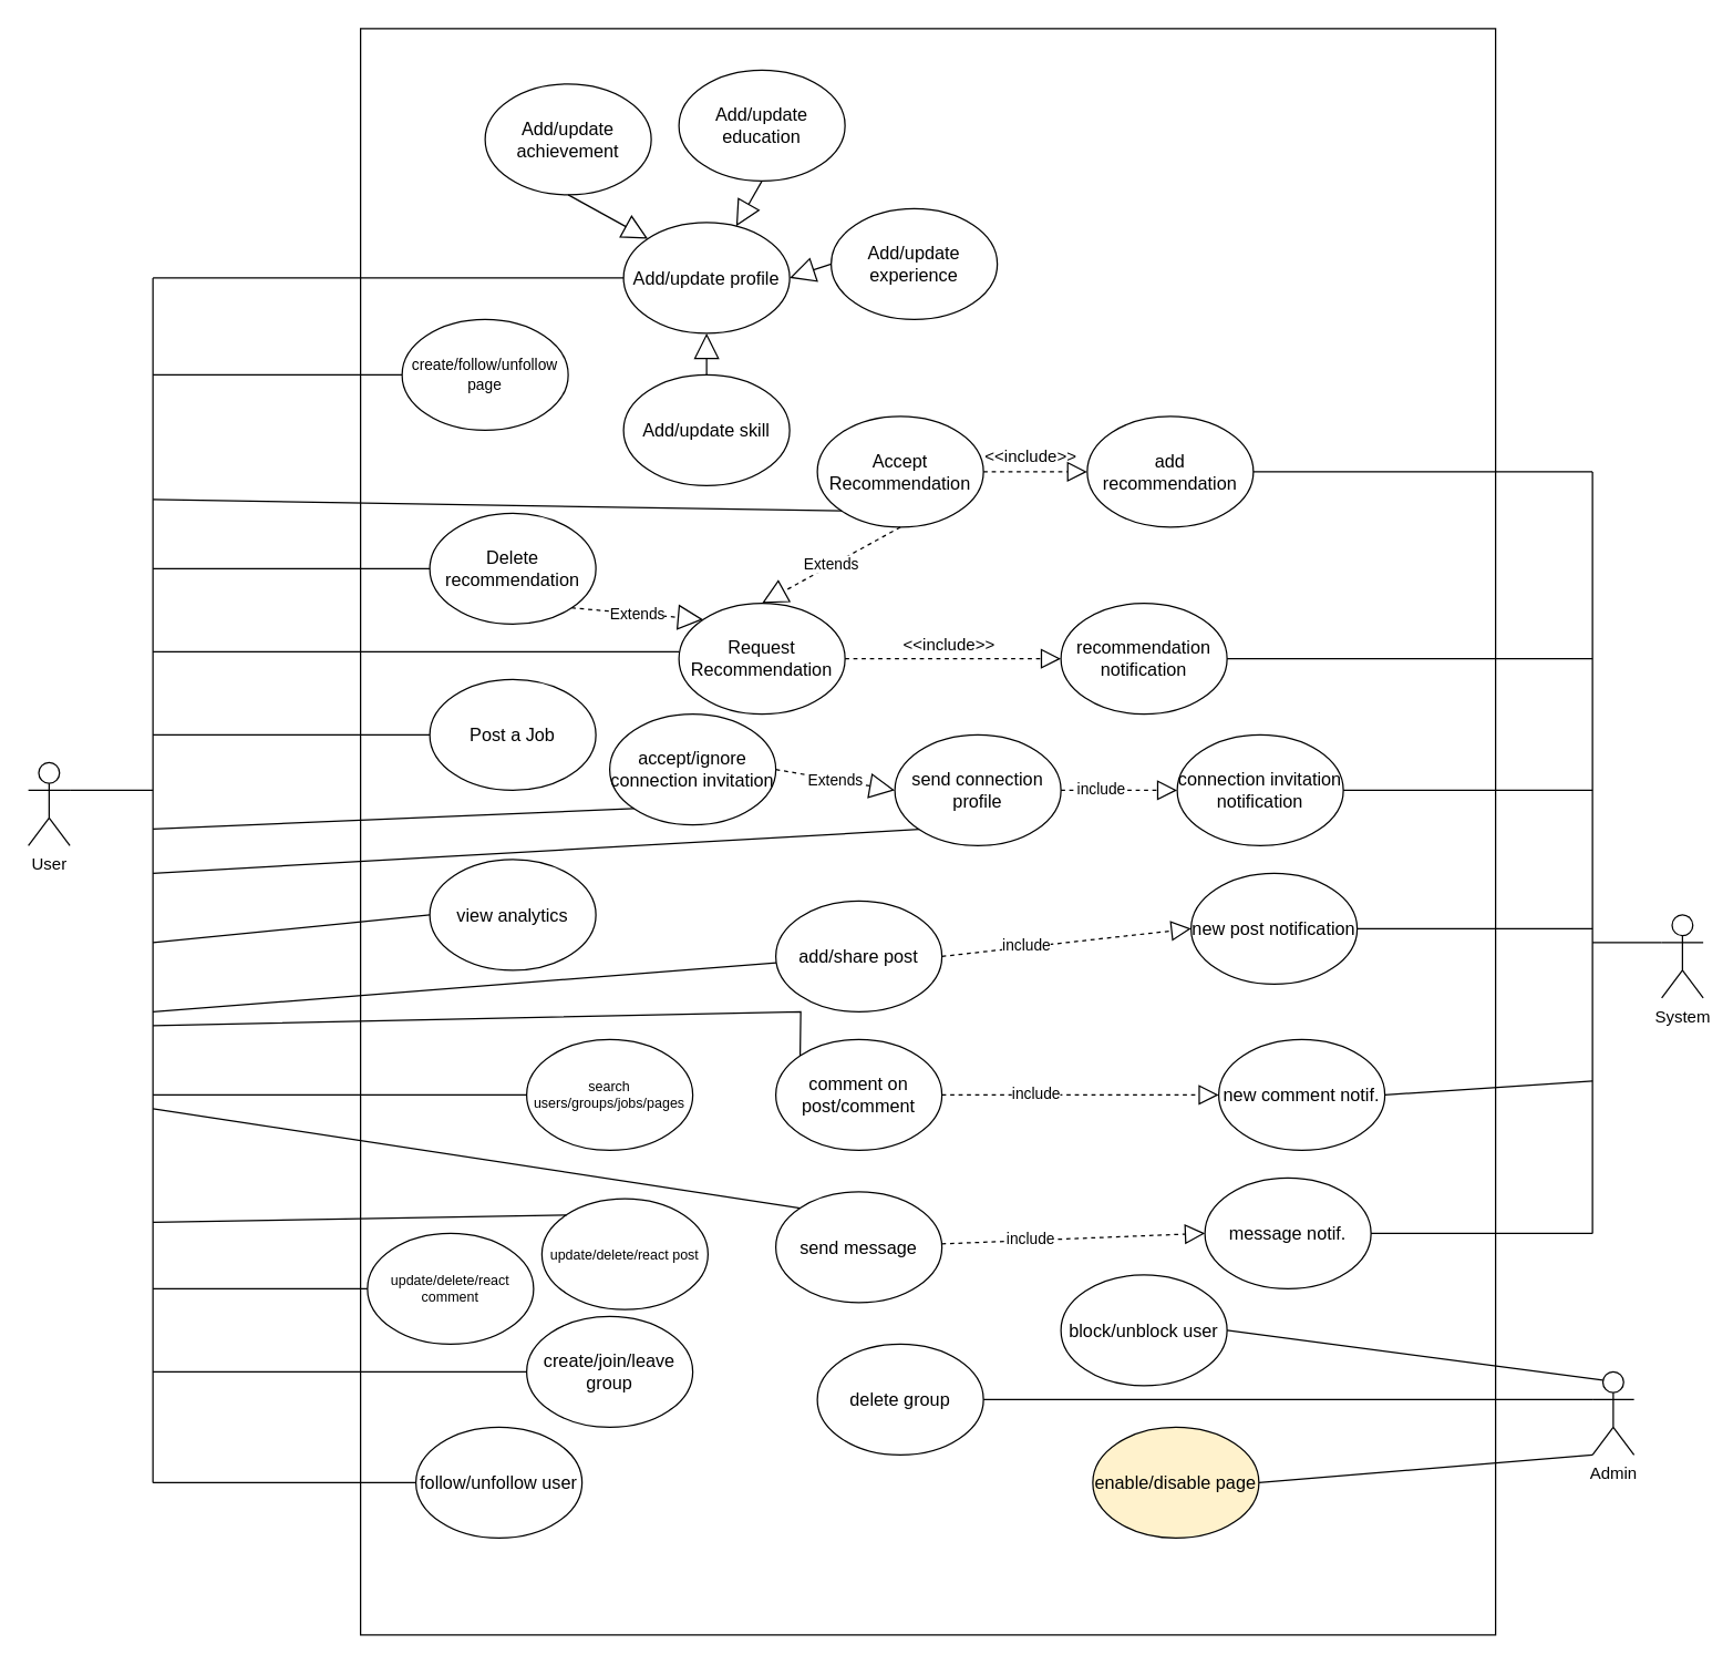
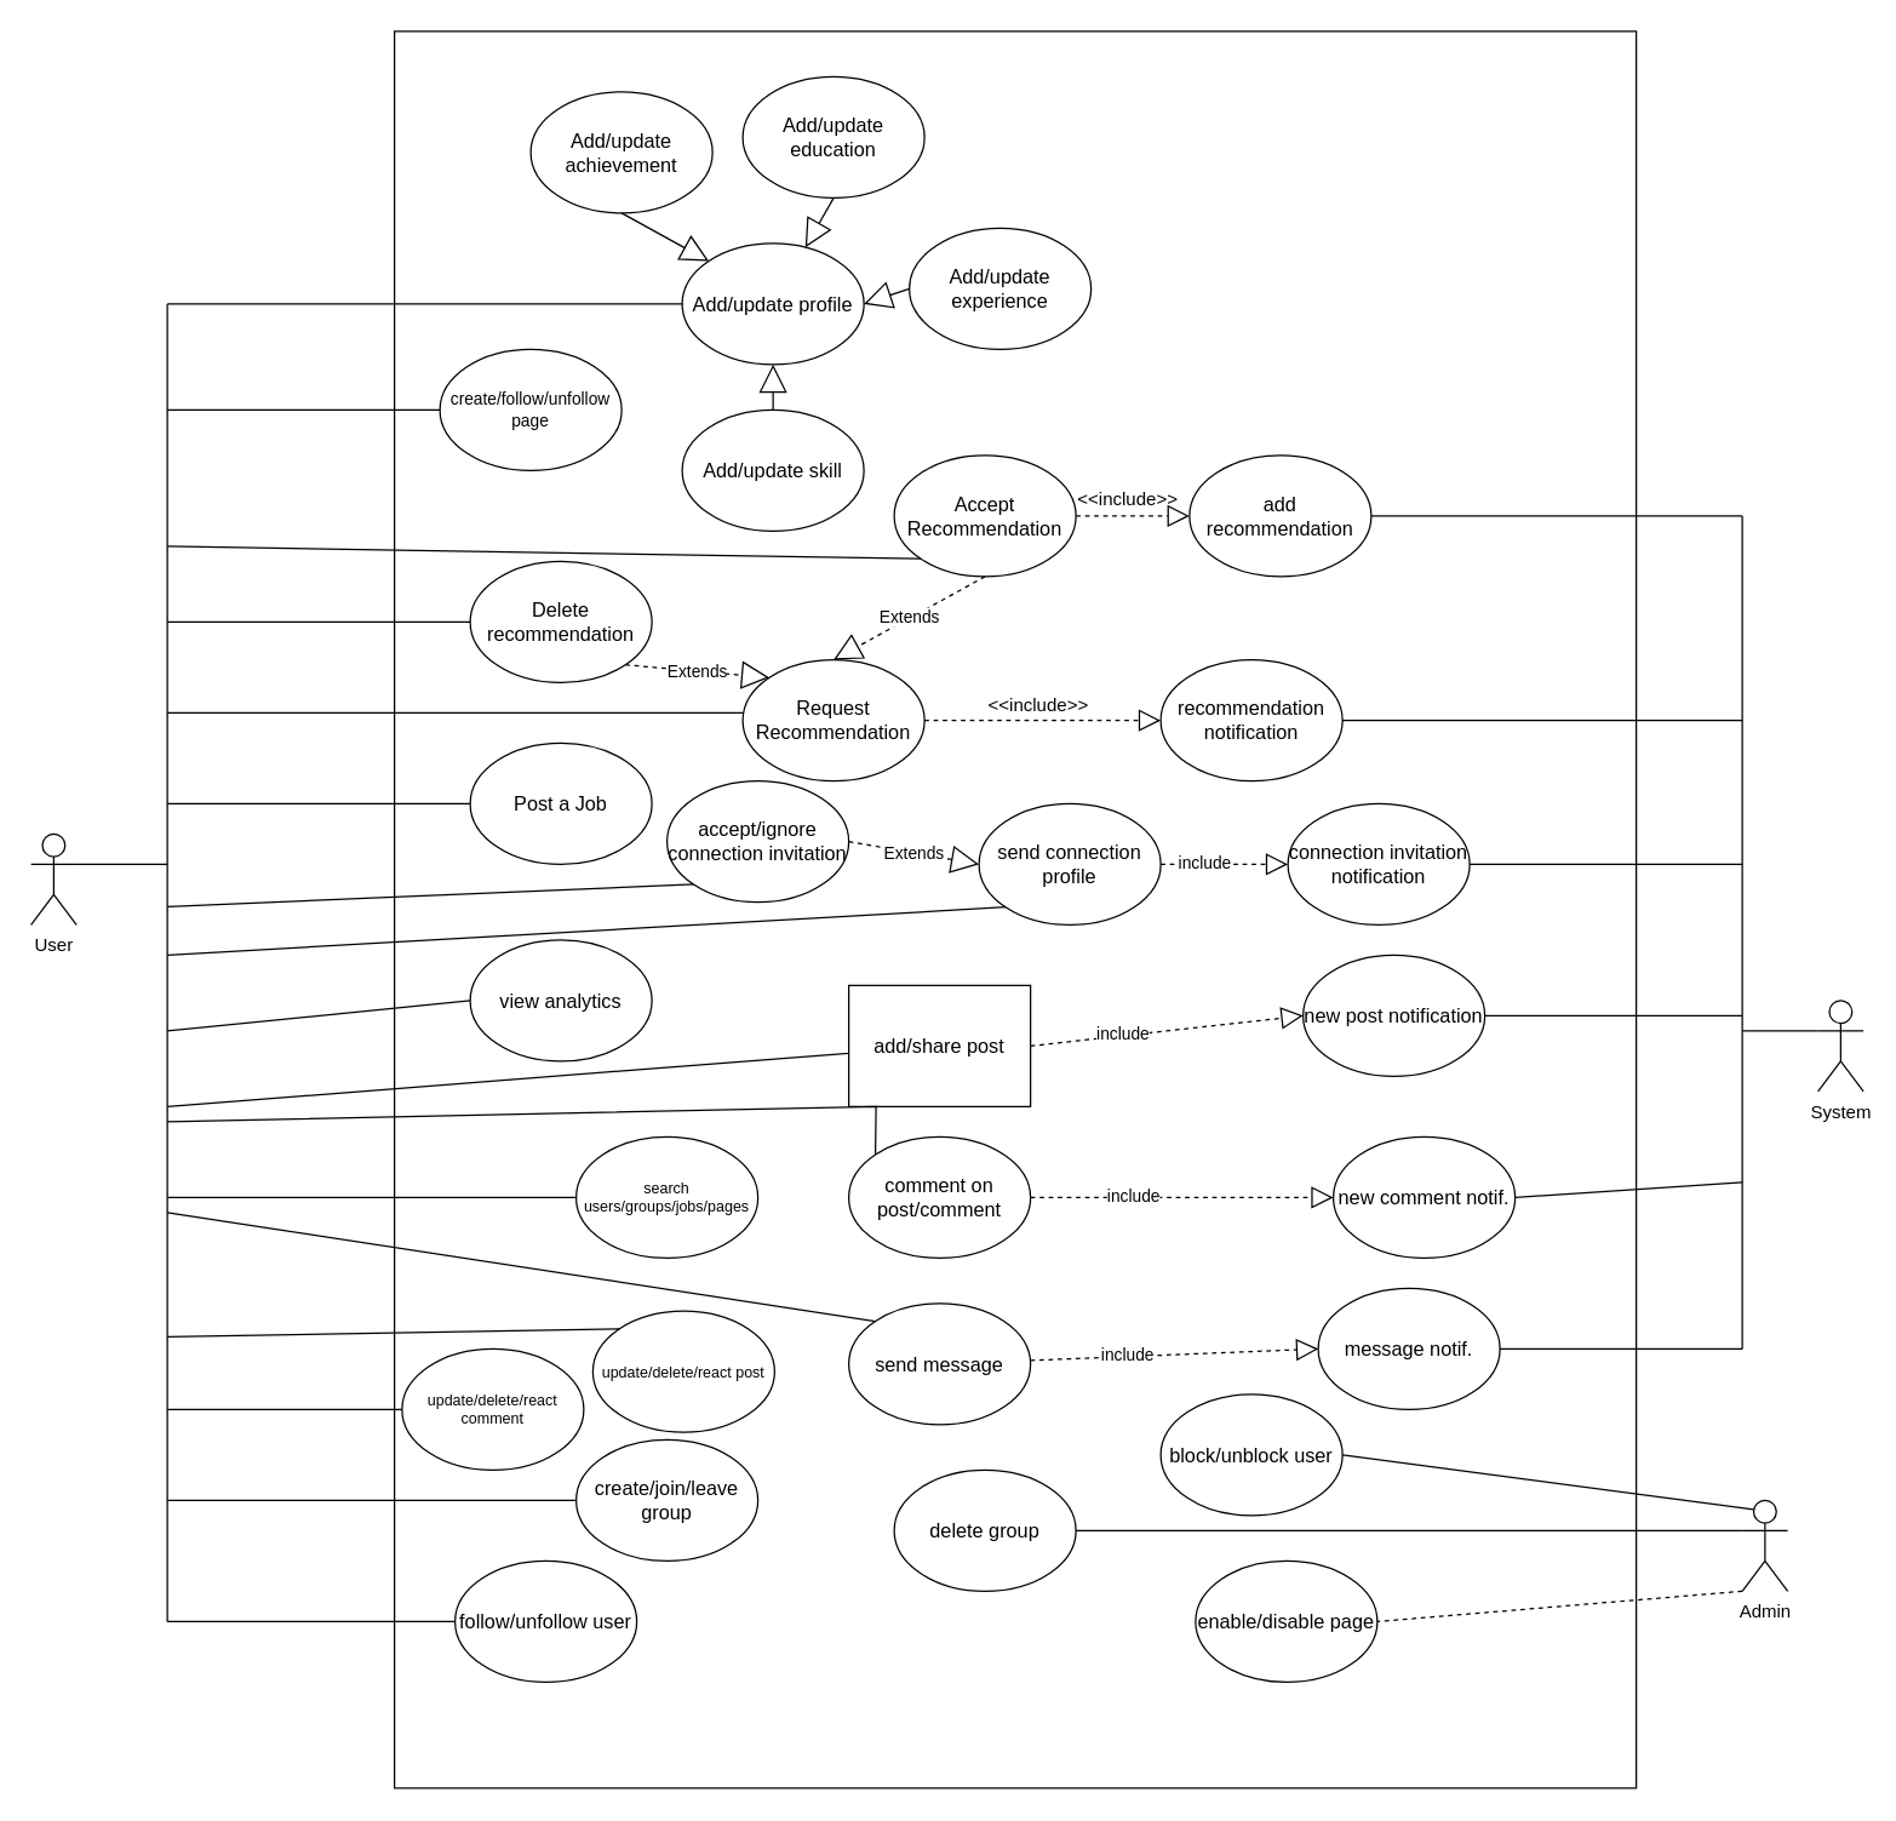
- <mxCell id="26" value="&lt;font style=&quot;font-size: 13px;&quot;&gt;add/share post&lt;/font&gt;" style="ellipse;whiteSpace=wrap;html=1;" parent="1" vertex="1"><mxGeometry x="560" y="650" width="120" height="80" as="geometry" /></mxCell>
+ <mxCell id="26" value="&lt;font style=&quot;font-size: 13px;&quot;&gt;add/share post&lt;/font&gt;" style="whiteSpace=wrap;html=1;rounded=0;" parent="1" vertex="1"><mxGeometry x="560" y="650" width="120" height="80" as="geometry" /></mxCell>
- <mxCell id="84" value="" style="endArrow=none;html=1;rounded=0;exitX=0;exitY=1;exitDx=0;exitDy=0;entryX=1;entryY=0.5;entryDx=0;entryDy=0;exitPerimeter=0;" parent="1" source="81" target="32" edge="1"><mxGeometry width="50" height="50" relative="1" as="geometry"><mxPoint x="1160" y="1020" as="sourcePoint" /><mxPoint x="720" y="1030" as="targetPoint" /></mxGeometry></mxCell>
+ <mxCell id="84" value="" style="endArrow=none;html=1;rounded=0;exitX=0;exitY=1;exitDx=0;exitDy=0;entryX=1;entryY=0.5;entryDx=0;entryDy=0;exitPerimeter=0;dashed=1;" parent="1" source="81" target="32" edge="1"><mxGeometry width="50" height="50" relative="1" as="geometry"><mxPoint x="1160" y="1020" as="sourcePoint" /><mxPoint x="720" y="1030" as="targetPoint" /></mxGeometry></mxCell>
- <mxCell id="32" value="&lt;font style=&quot;font-size: 13px;&quot;&gt;enable/disable page&lt;/font&gt;" style="ellipse;whiteSpace=wrap;html=1;fillColor=#fff2cc;" parent="1" vertex="1"><mxGeometry x="789" y="1030" width="120" height="80" as="geometry" /></mxCell>
+ <mxCell id="32" value="&lt;font style=&quot;font-size: 13px;&quot;&gt;enable/disable page&lt;/font&gt;" style="ellipse;whiteSpace=wrap;html=1;" parent="1" vertex="1"><mxGeometry x="789" y="1030" width="120" height="80" as="geometry" /></mxCell>
